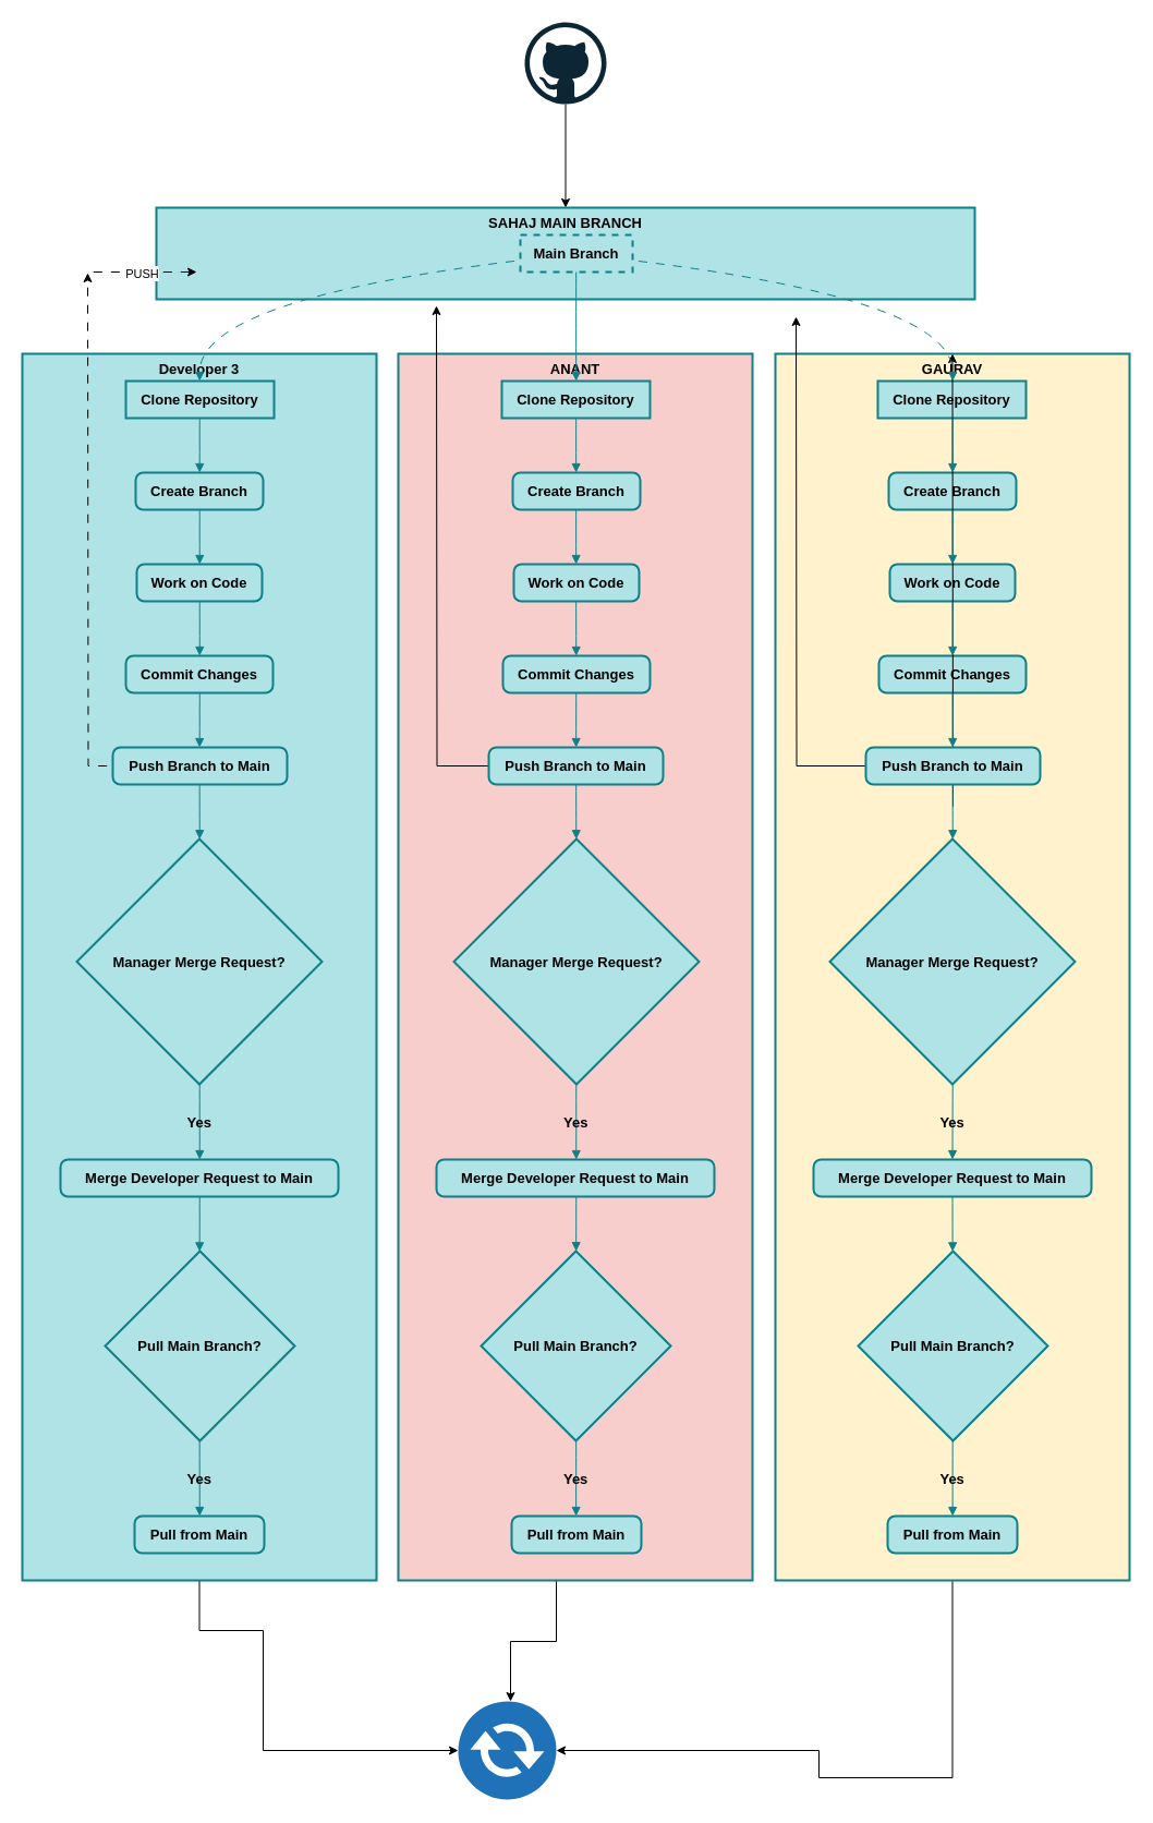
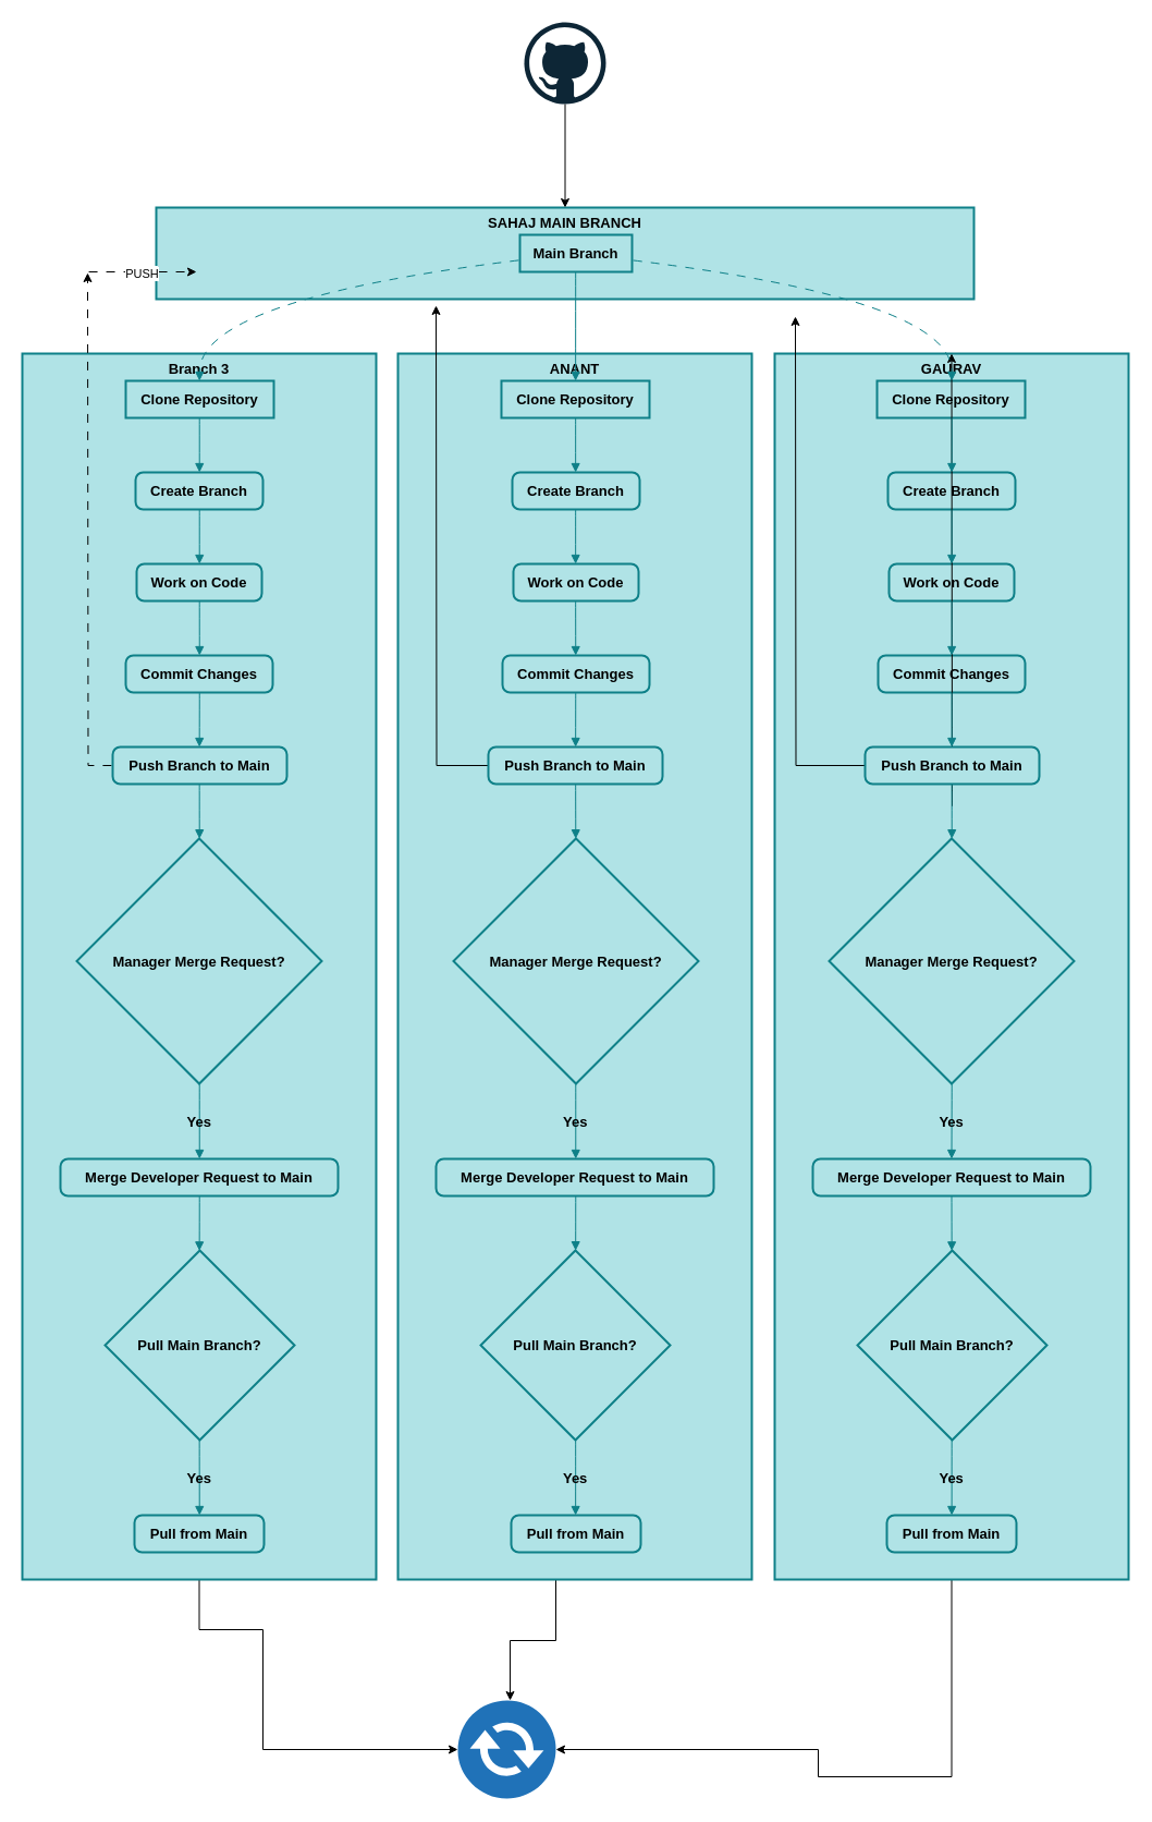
- <mxCell id="40" value="Main Branch" style="whiteSpace=wrap;strokeWidth=2;fillColor=#b0e3e6;strokeColor=#0e8088;fontStyle=1;fontSize=13;labelBorderColor=none;labelBackgroundColor=none;textShadow=0;dashed=1;" vertex="1" parent="1"><mxGeometry x="477" y="215" width="103" height="34" as="geometry" /></mxCell>
+ <mxCell id="40" value="Main Branch" style="whiteSpace=wrap;strokeWidth=2;fillColor=#b0e3e6;strokeColor=#0e8088;fontStyle=1;fontSize=13;labelBorderColor=none;labelBackgroundColor=none;textShadow=0;" vertex="1" parent="1"><mxGeometry x="477" y="215" width="103" height="34" as="geometry" /></mxCell>
- <mxCell id="3" value="Developer 3" style="whiteSpace=wrap;strokeWidth=2;verticalAlign=top;fillColor=#b0e3e6;strokeColor=#0e8088;fontStyle=1;fontSize=13;labelBorderColor=none;labelBackgroundColor=none;textShadow=0;" vertex="1" parent="1"><mxGeometry x="20" y="324" width="325" height="1125" as="geometry" /></mxCell>
+ <mxCell id="3" value="Branch 3" style="whiteSpace=wrap;strokeWidth=2;verticalAlign=top;fillColor=#b0e3e6;strokeColor=#0e8088;fontStyle=1;fontSize=13;labelBorderColor=none;labelBackgroundColor=none;textShadow=0;" vertex="1" parent="1"><mxGeometry x="20" y="324" width="325" height="1125" as="geometry" /></mxCell>
- <mxCell id="15" value="ANANT" style="whiteSpace=wrap;strokeWidth=2;verticalAlign=top;fillColor=#f8cecc;strokeColor=#0e8088;fontStyle=1;fontSize=13;labelBorderColor=none;labelBackgroundColor=none;textShadow=0;" vertex="1" parent="1"><mxGeometry x="365" y="324" width="325" height="1125" as="geometry" /></mxCell>
+ <mxCell id="15" value="ANANT" style="whiteSpace=wrap;strokeWidth=2;verticalAlign=top;fillColor=#b0e3e6;strokeColor=#0e8088;fontStyle=1;fontSize=13;labelBorderColor=none;labelBackgroundColor=none;textShadow=0;" vertex="1" parent="1"><mxGeometry x="365" y="324" width="325" height="1125" as="geometry" /></mxCell>
- <mxCell id="27" value="GAURAV" style="whiteSpace=wrap;strokeWidth=2;verticalAlign=top;fillColor=#fff2cc;strokeColor=#0e8088;fontStyle=1;fontSize=13;labelBorderColor=none;labelBackgroundColor=none;textShadow=0;" vertex="1" parent="1"><mxGeometry x="711" y="324" width="325" height="1125" as="geometry" /></mxCell>
+ <mxCell id="27" value="GAURAV" style="whiteSpace=wrap;strokeWidth=2;verticalAlign=top;fillColor=#b0e3e6;strokeColor=#0e8088;fontStyle=1;fontSize=13;labelBorderColor=none;labelBackgroundColor=none;textShadow=0;" vertex="1" parent="1"><mxGeometry x="711" y="324" width="325" height="1125" as="geometry" /></mxCell>
